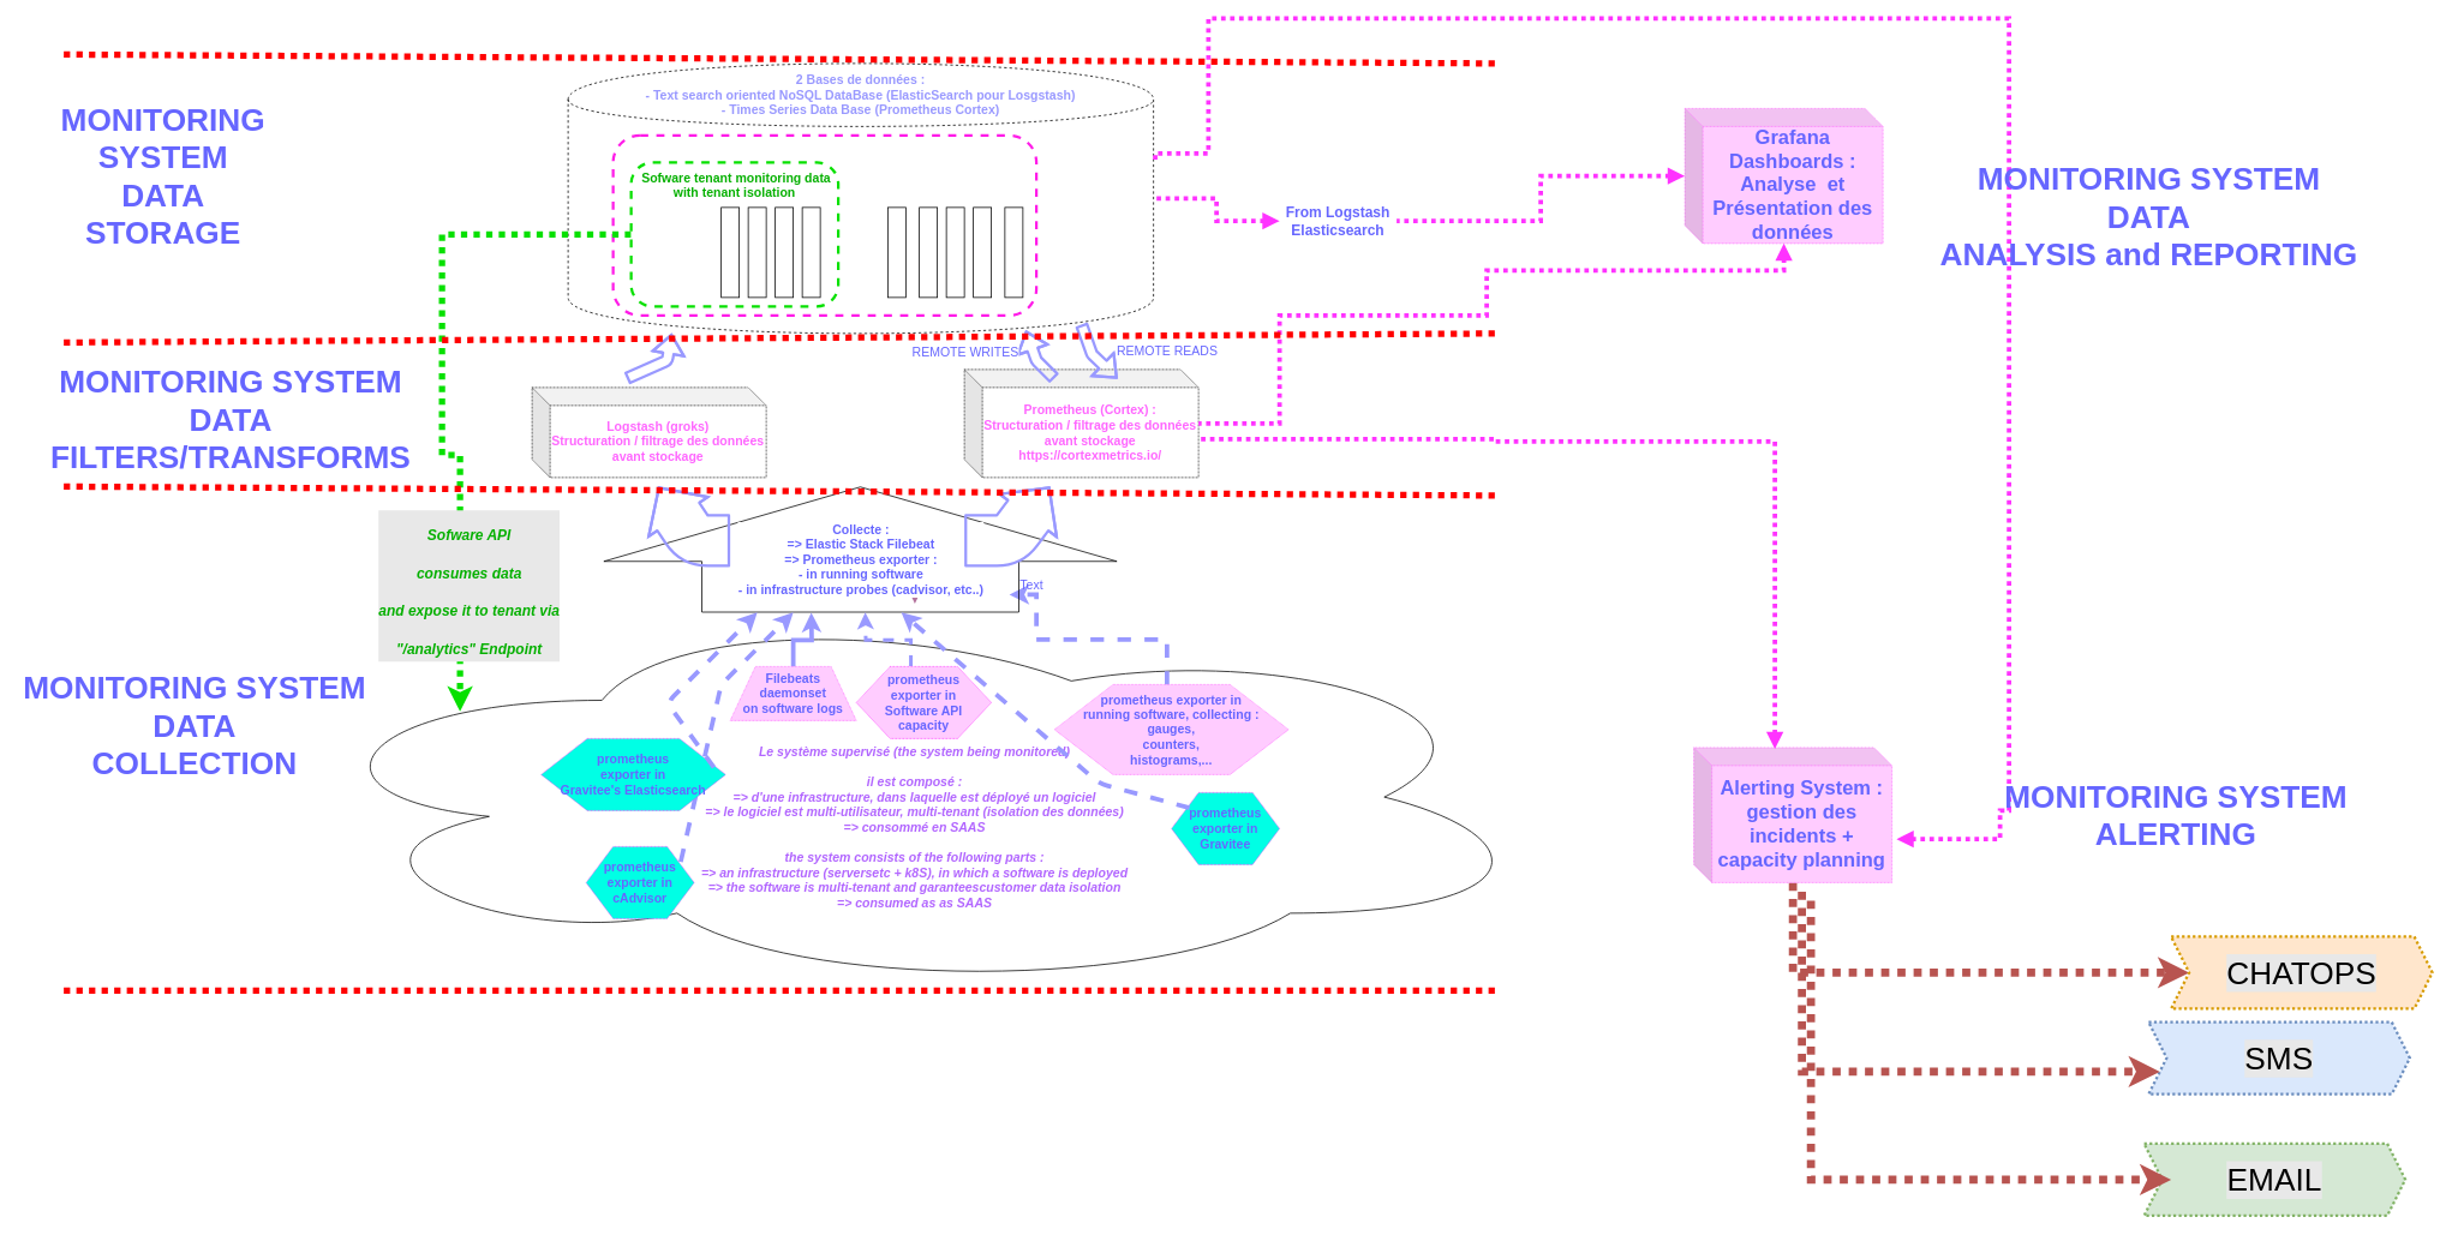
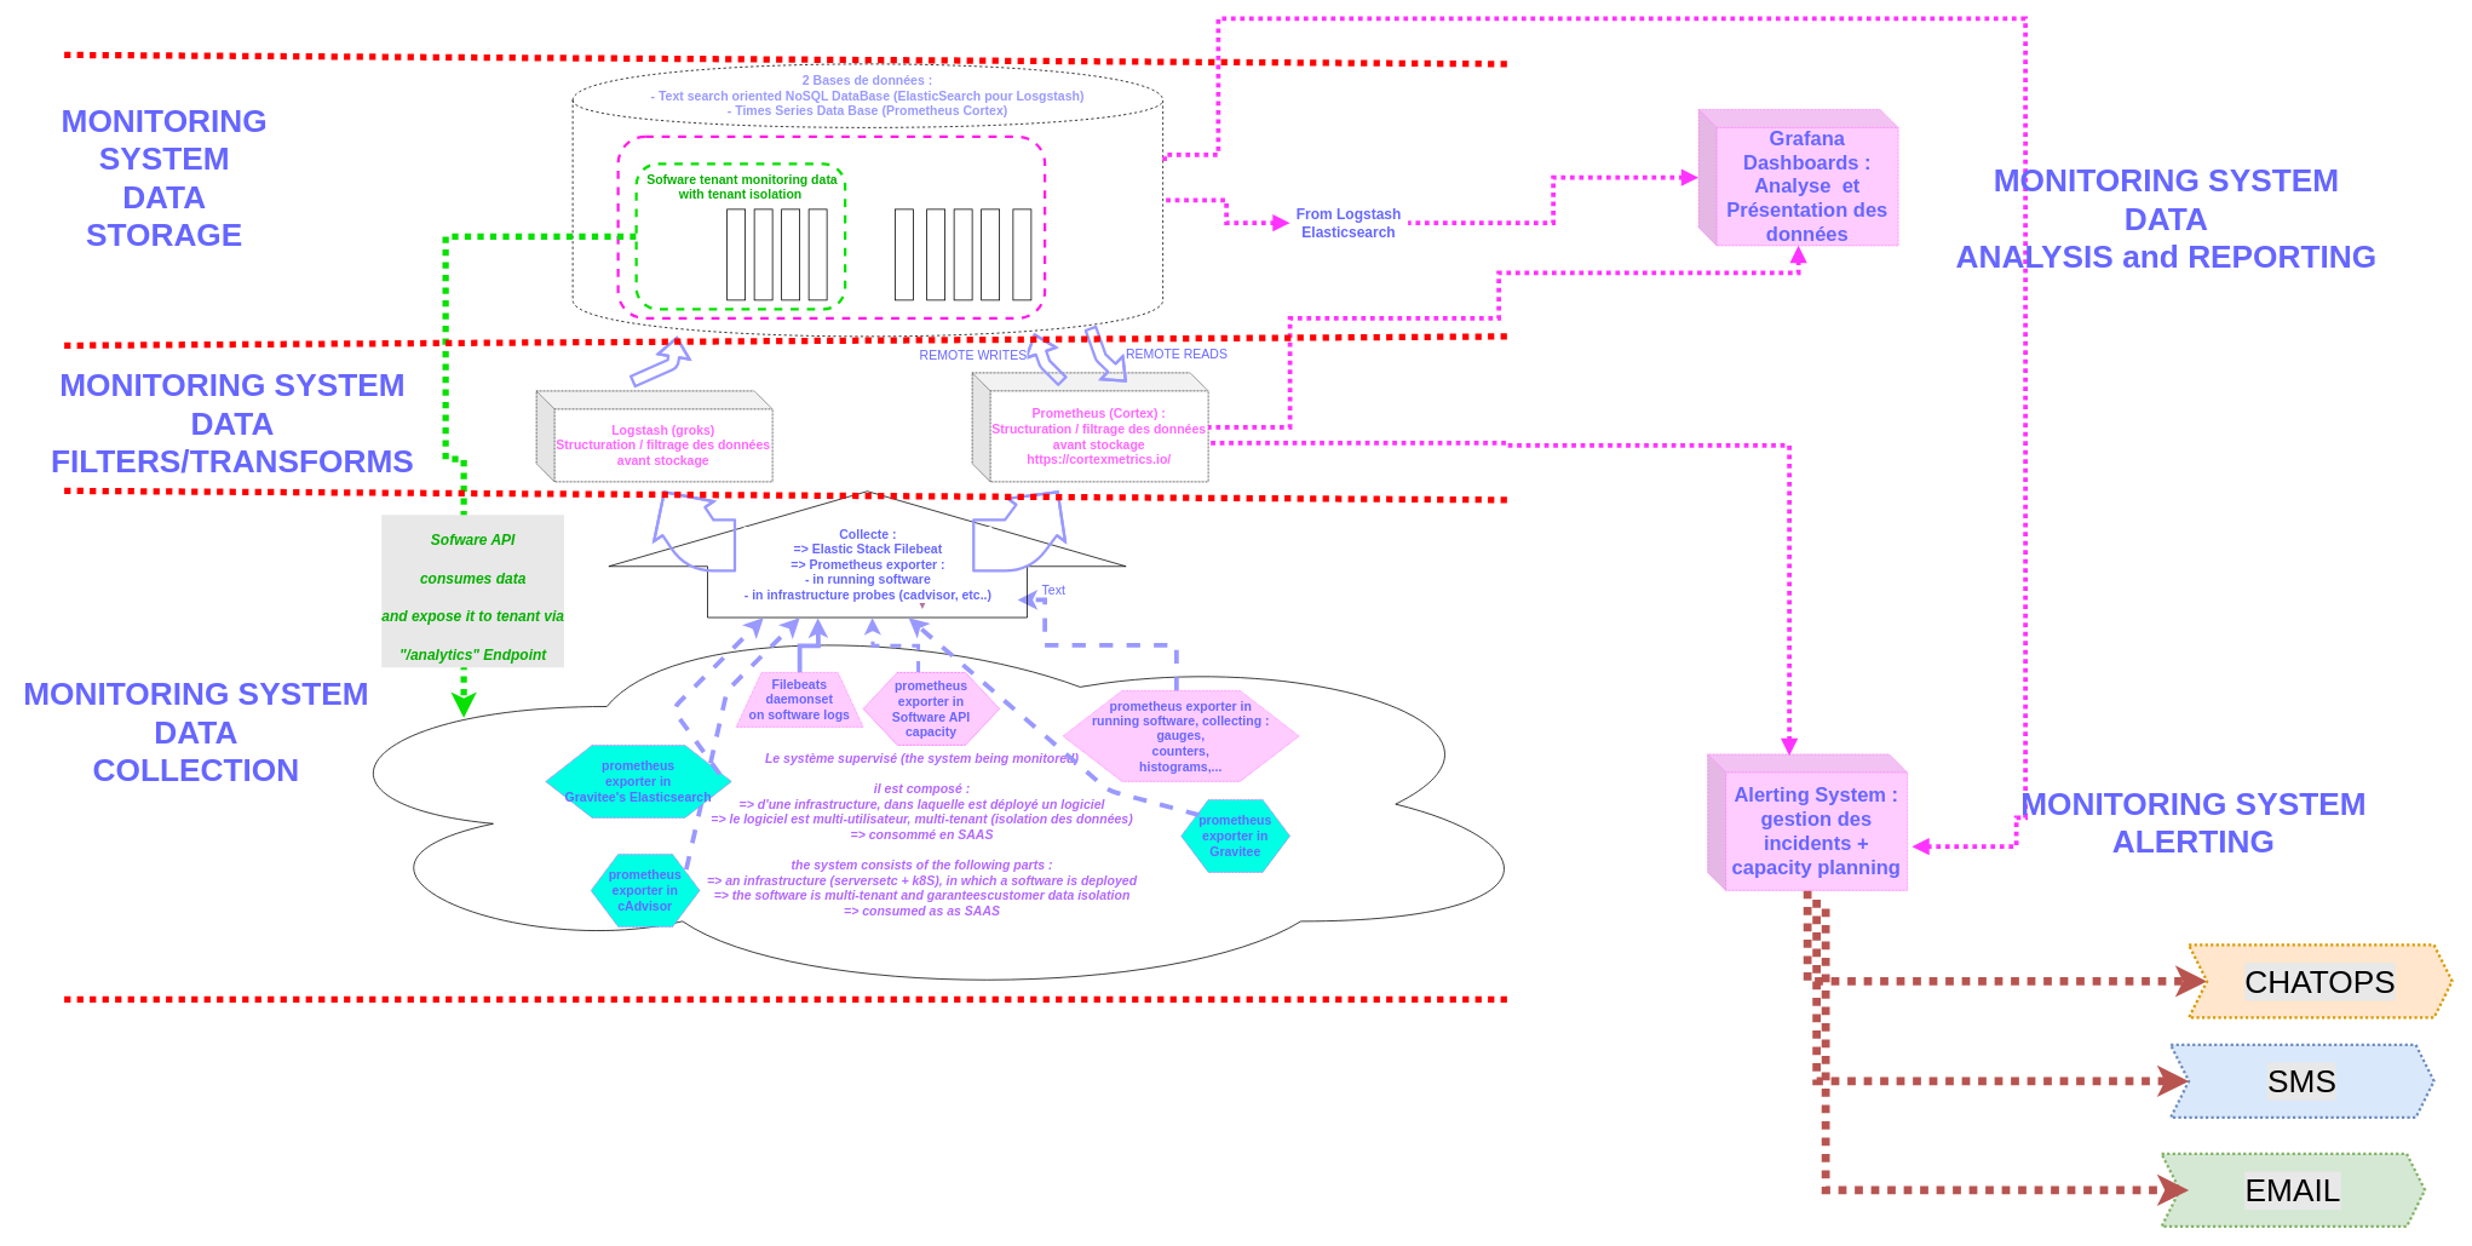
- <mxCell id="54" value="Text" style="text;html=1;strokeColor=none;fillColor=none;align=center;verticalAlign=middle;whiteSpace=wrap;rounded=0;dashed=1;dashPattern=1 1;fontSize=14;fontColor=#6666FF;" vertex="1" parent="1"><mxGeometry x="1125" y="640" width="40" height="20" as="geometry" /></mxCell>
+ <mxCell id="54" value="Text" style="text;html=1;strokeColor=none;fillColor=none;align=center;verticalAlign=middle;whiteSpace=wrap;rounded=0;dashed=1;dashPattern=1 1;fontSize=14;fontColor=#6666FF;" vertex="1" parent="1"><mxGeometry x="1140" y="640" width="40" height="20" as="geometry" /></mxCell>
- <mxCell id="62" value="SMS" style="shape=step;perimeter=stepPerimeter;whiteSpace=wrap;html=1;fixedSize=1;dashed=1;dashPattern=1 1;labelBackgroundColor=#E8E8E8;strokeColor=#6c8ebf;strokeWidth=3;fillColor=#dae8fc;fontSize=35;" vertex="1" parent="1"><mxGeometry x="2385" y="1135" width="290" height="80" as="geometry" /></mxCell>
+ <mxCell id="62" value="SMS" style="shape=step;perimeter=stepPerimeter;whiteSpace=wrap;html=1;fixedSize=1;dashed=1;dashPattern=1 1;labelBackgroundColor=#E8E8E8;strokeColor=#6c8ebf;strokeWidth=3;fillColor=#dae8fc;fontSize=35;" vertex="1" parent="1"><mxGeometry x="2390" y="1150" width="290" height="80" as="geometry" /></mxCell>
